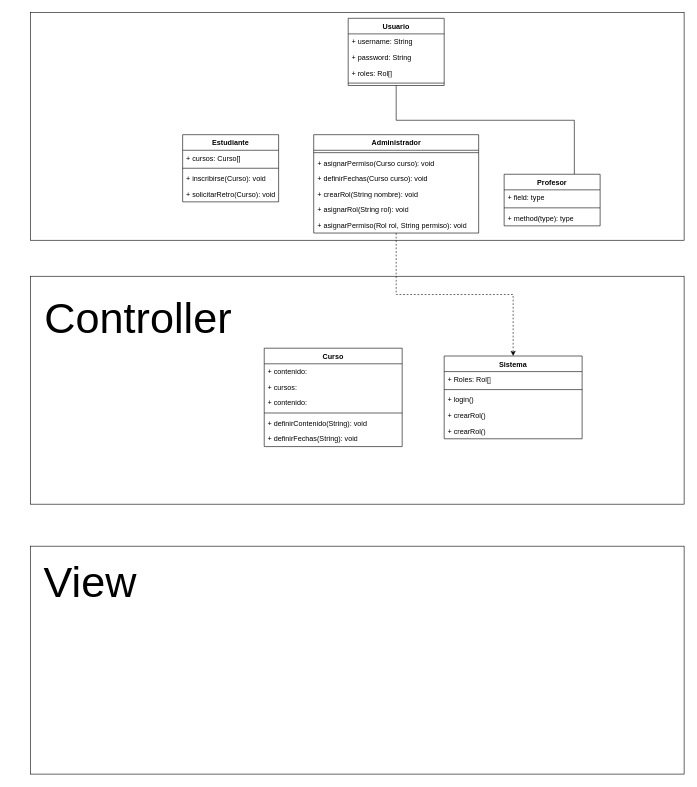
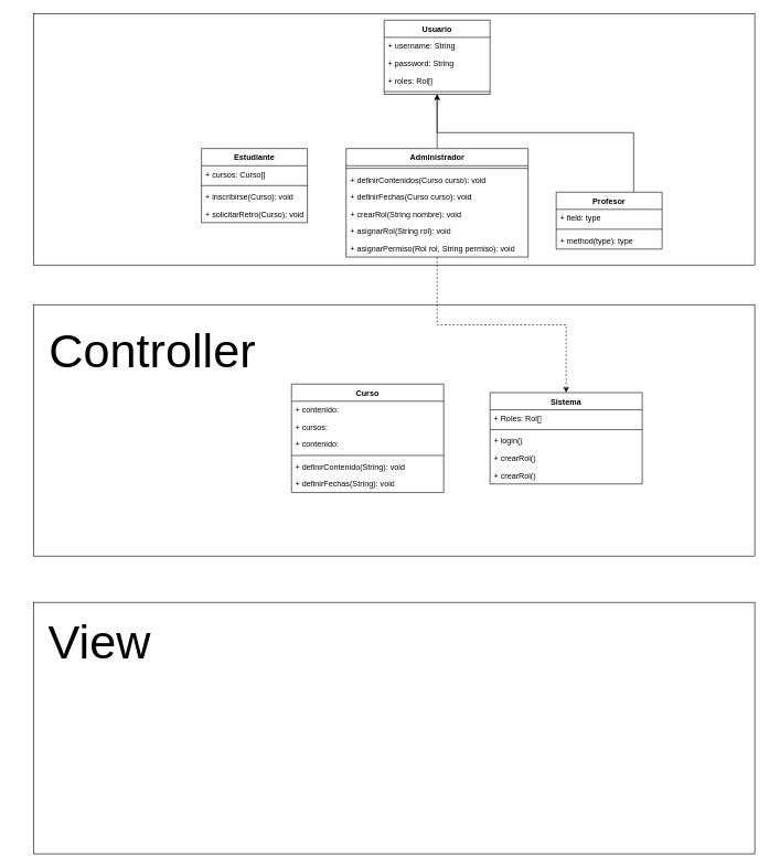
- <mxCell id="19" style="edgeStyle=orthogonalEdgeStyle;rounded=0;orthogonalLoop=1;jettySize=auto;html=1;endArrow=none;" edge="1" parent="1" source="20" target="32"><mxGeometry relative="1" as="geometry"><Array as="points"><mxPoint x="957" y="200" /><mxPoint x="660" y="200" /></Array></mxGeometry></mxCell>
+ <mxCell id="19" style="edgeStyle=orthogonalEdgeStyle;rounded=0;orthogonalLoop=1;jettySize=auto;html=1;" edge="1" parent="1" source="20" target="32"><mxGeometry relative="1" as="geometry"><Array as="points"><mxPoint x="957" y="200" /><mxPoint x="660" y="200" /></Array></mxGeometry></mxCell>
+ <mxCell id="24" style="edgeStyle=orthogonalEdgeStyle;rounded=0;orthogonalLoop=1;jettySize=auto;html=1;" edge="1" parent="1" source="25" target="32"><mxGeometry relative="1" as="geometry" /></mxCell>
- <mxCell id="27" value="+ asignarPermiso(Curso curso): void" style="text;strokeColor=none;fillColor=none;align=left;verticalAlign=top;spacingLeft=4;spacingRight=4;overflow=hidden;rotatable=0;points=[[0,0.5],[1,0.5]];portConstraint=eastwest;whiteSpace=wrap;html=1;" vertex="1" parent="25"><mxGeometry y="34" width="275" height="26" as="geometry" /></mxCell>
+ <mxCell id="27" value="+ definirContenidos(Curso curso): void" style="text;strokeColor=none;fillColor=none;align=left;verticalAlign=top;spacingLeft=4;spacingRight=4;overflow=hidden;rotatable=0;points=[[0,0.5],[1,0.5]];portConstraint=eastwest;whiteSpace=wrap;html=1;" vertex="1" parent="25"><mxGeometry y="34" width="275" height="26" as="geometry" /></mxCell>
